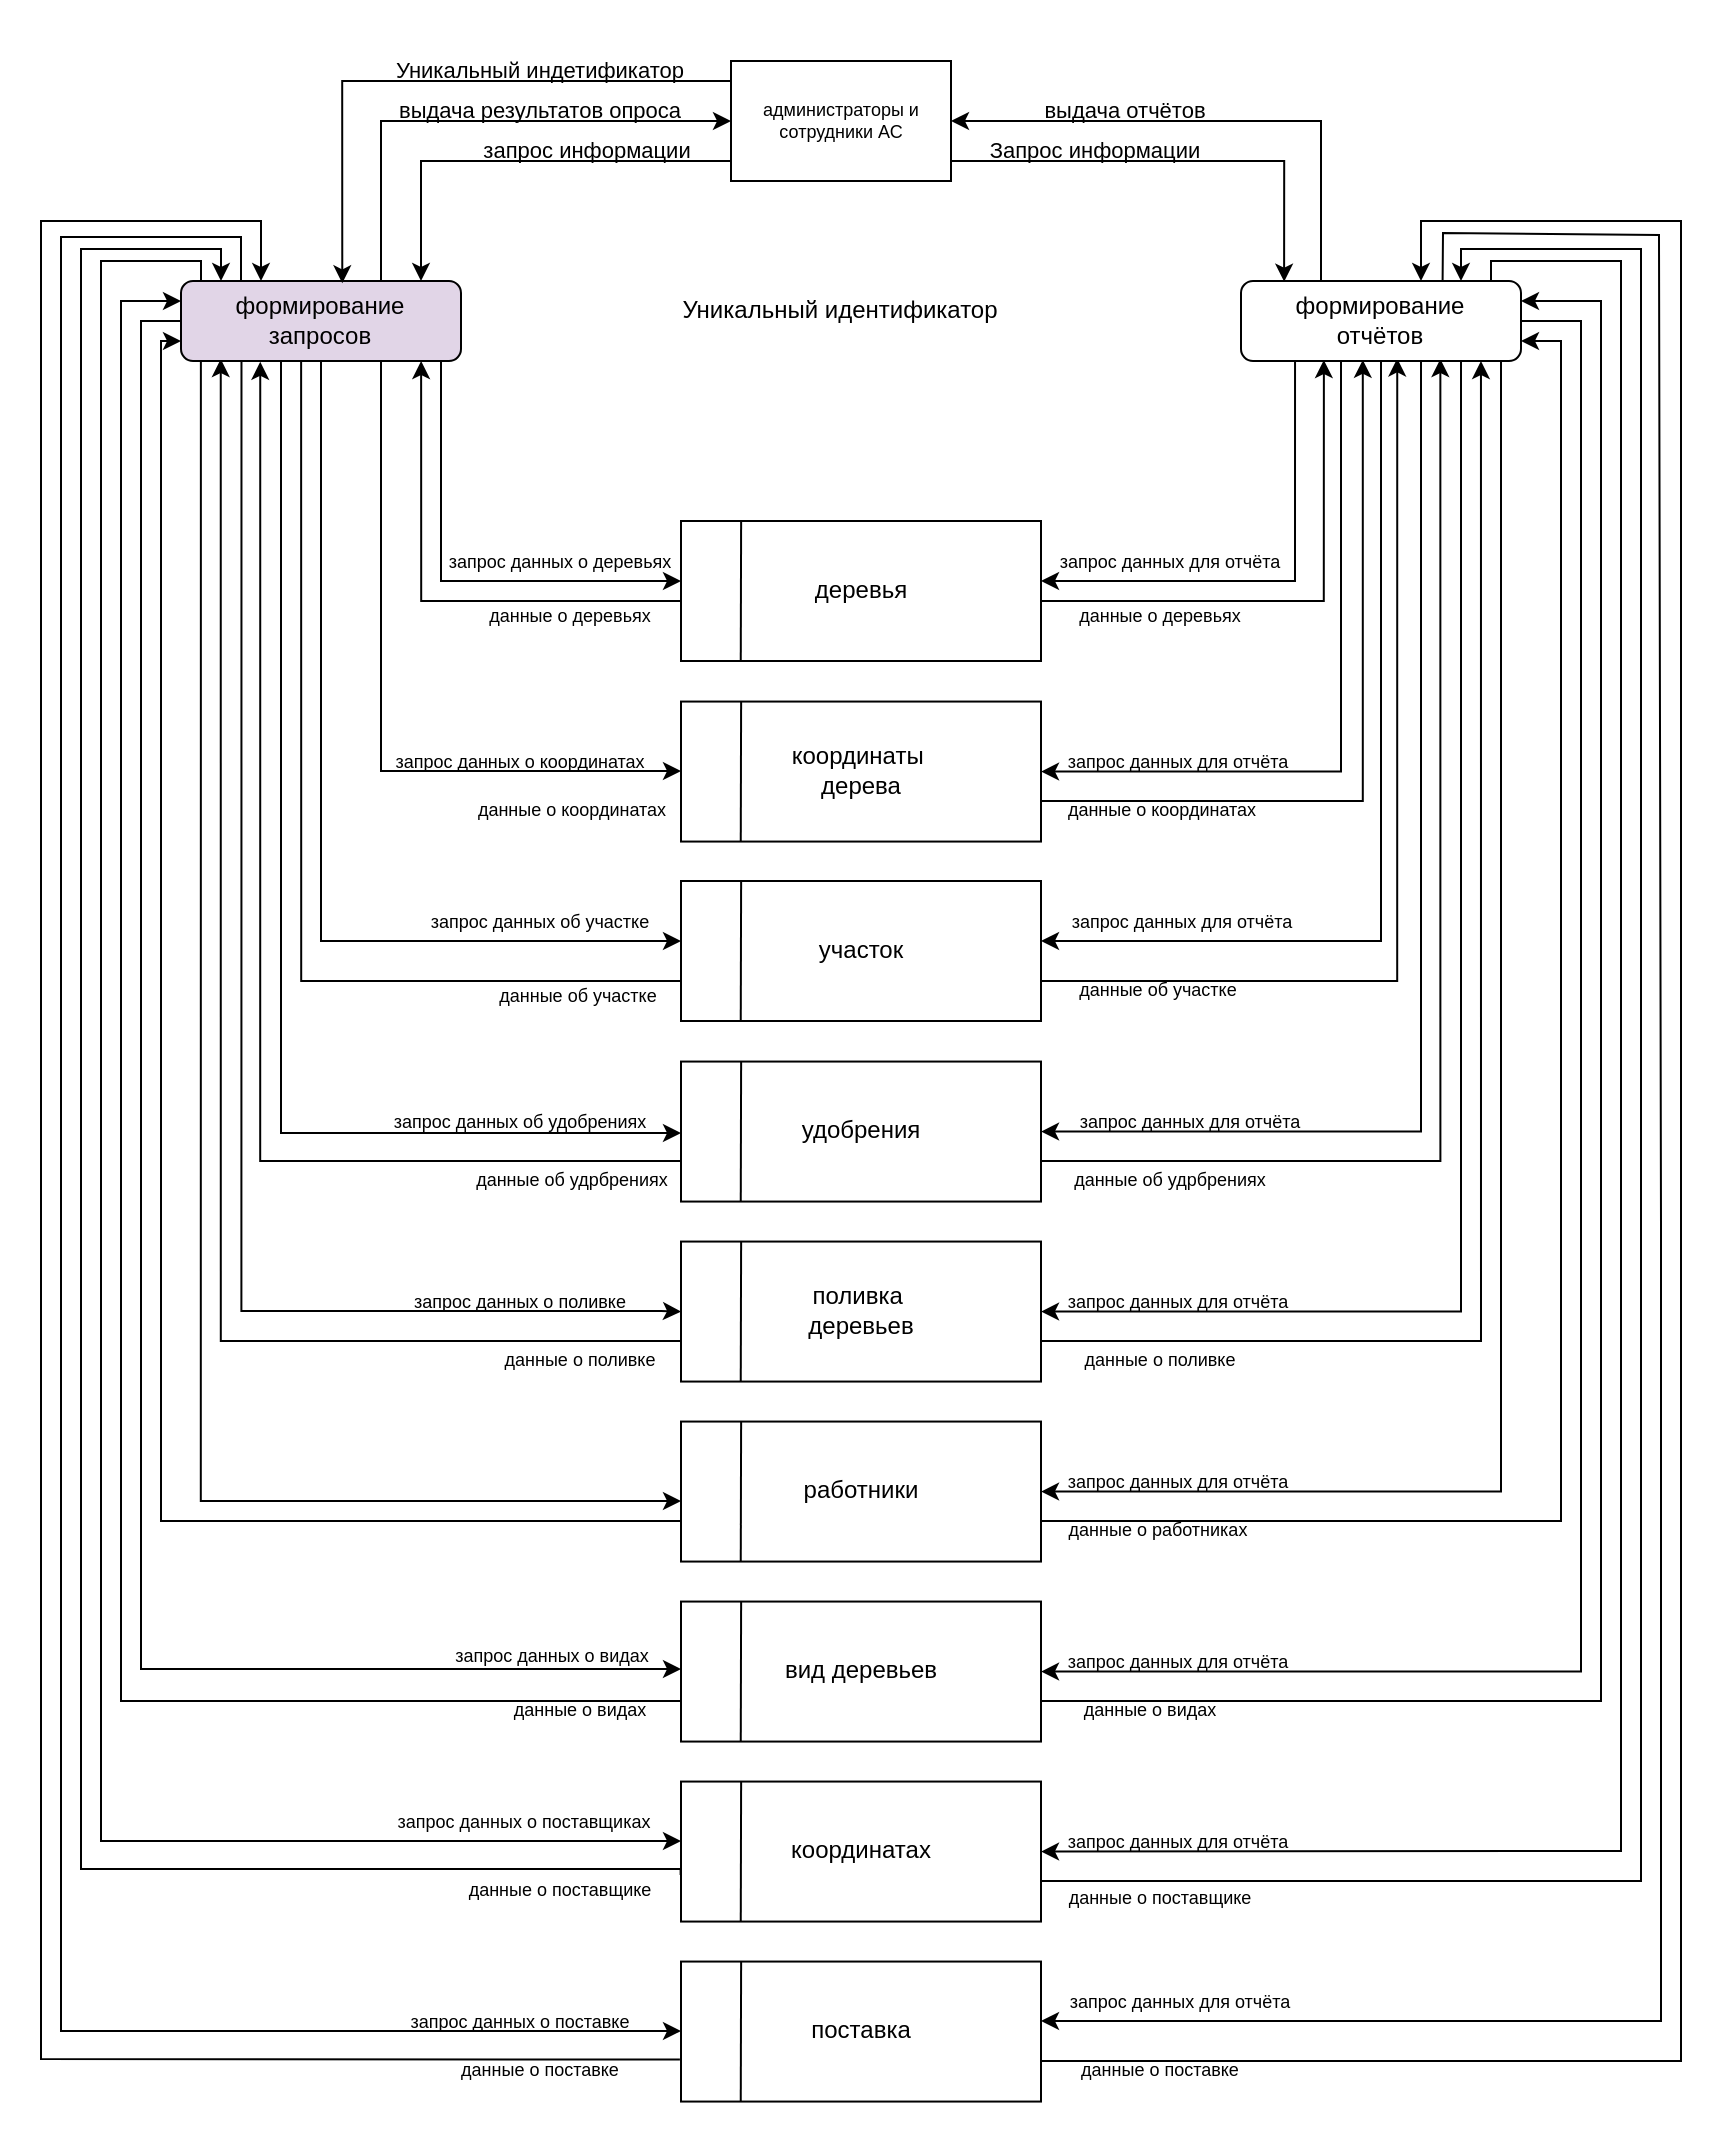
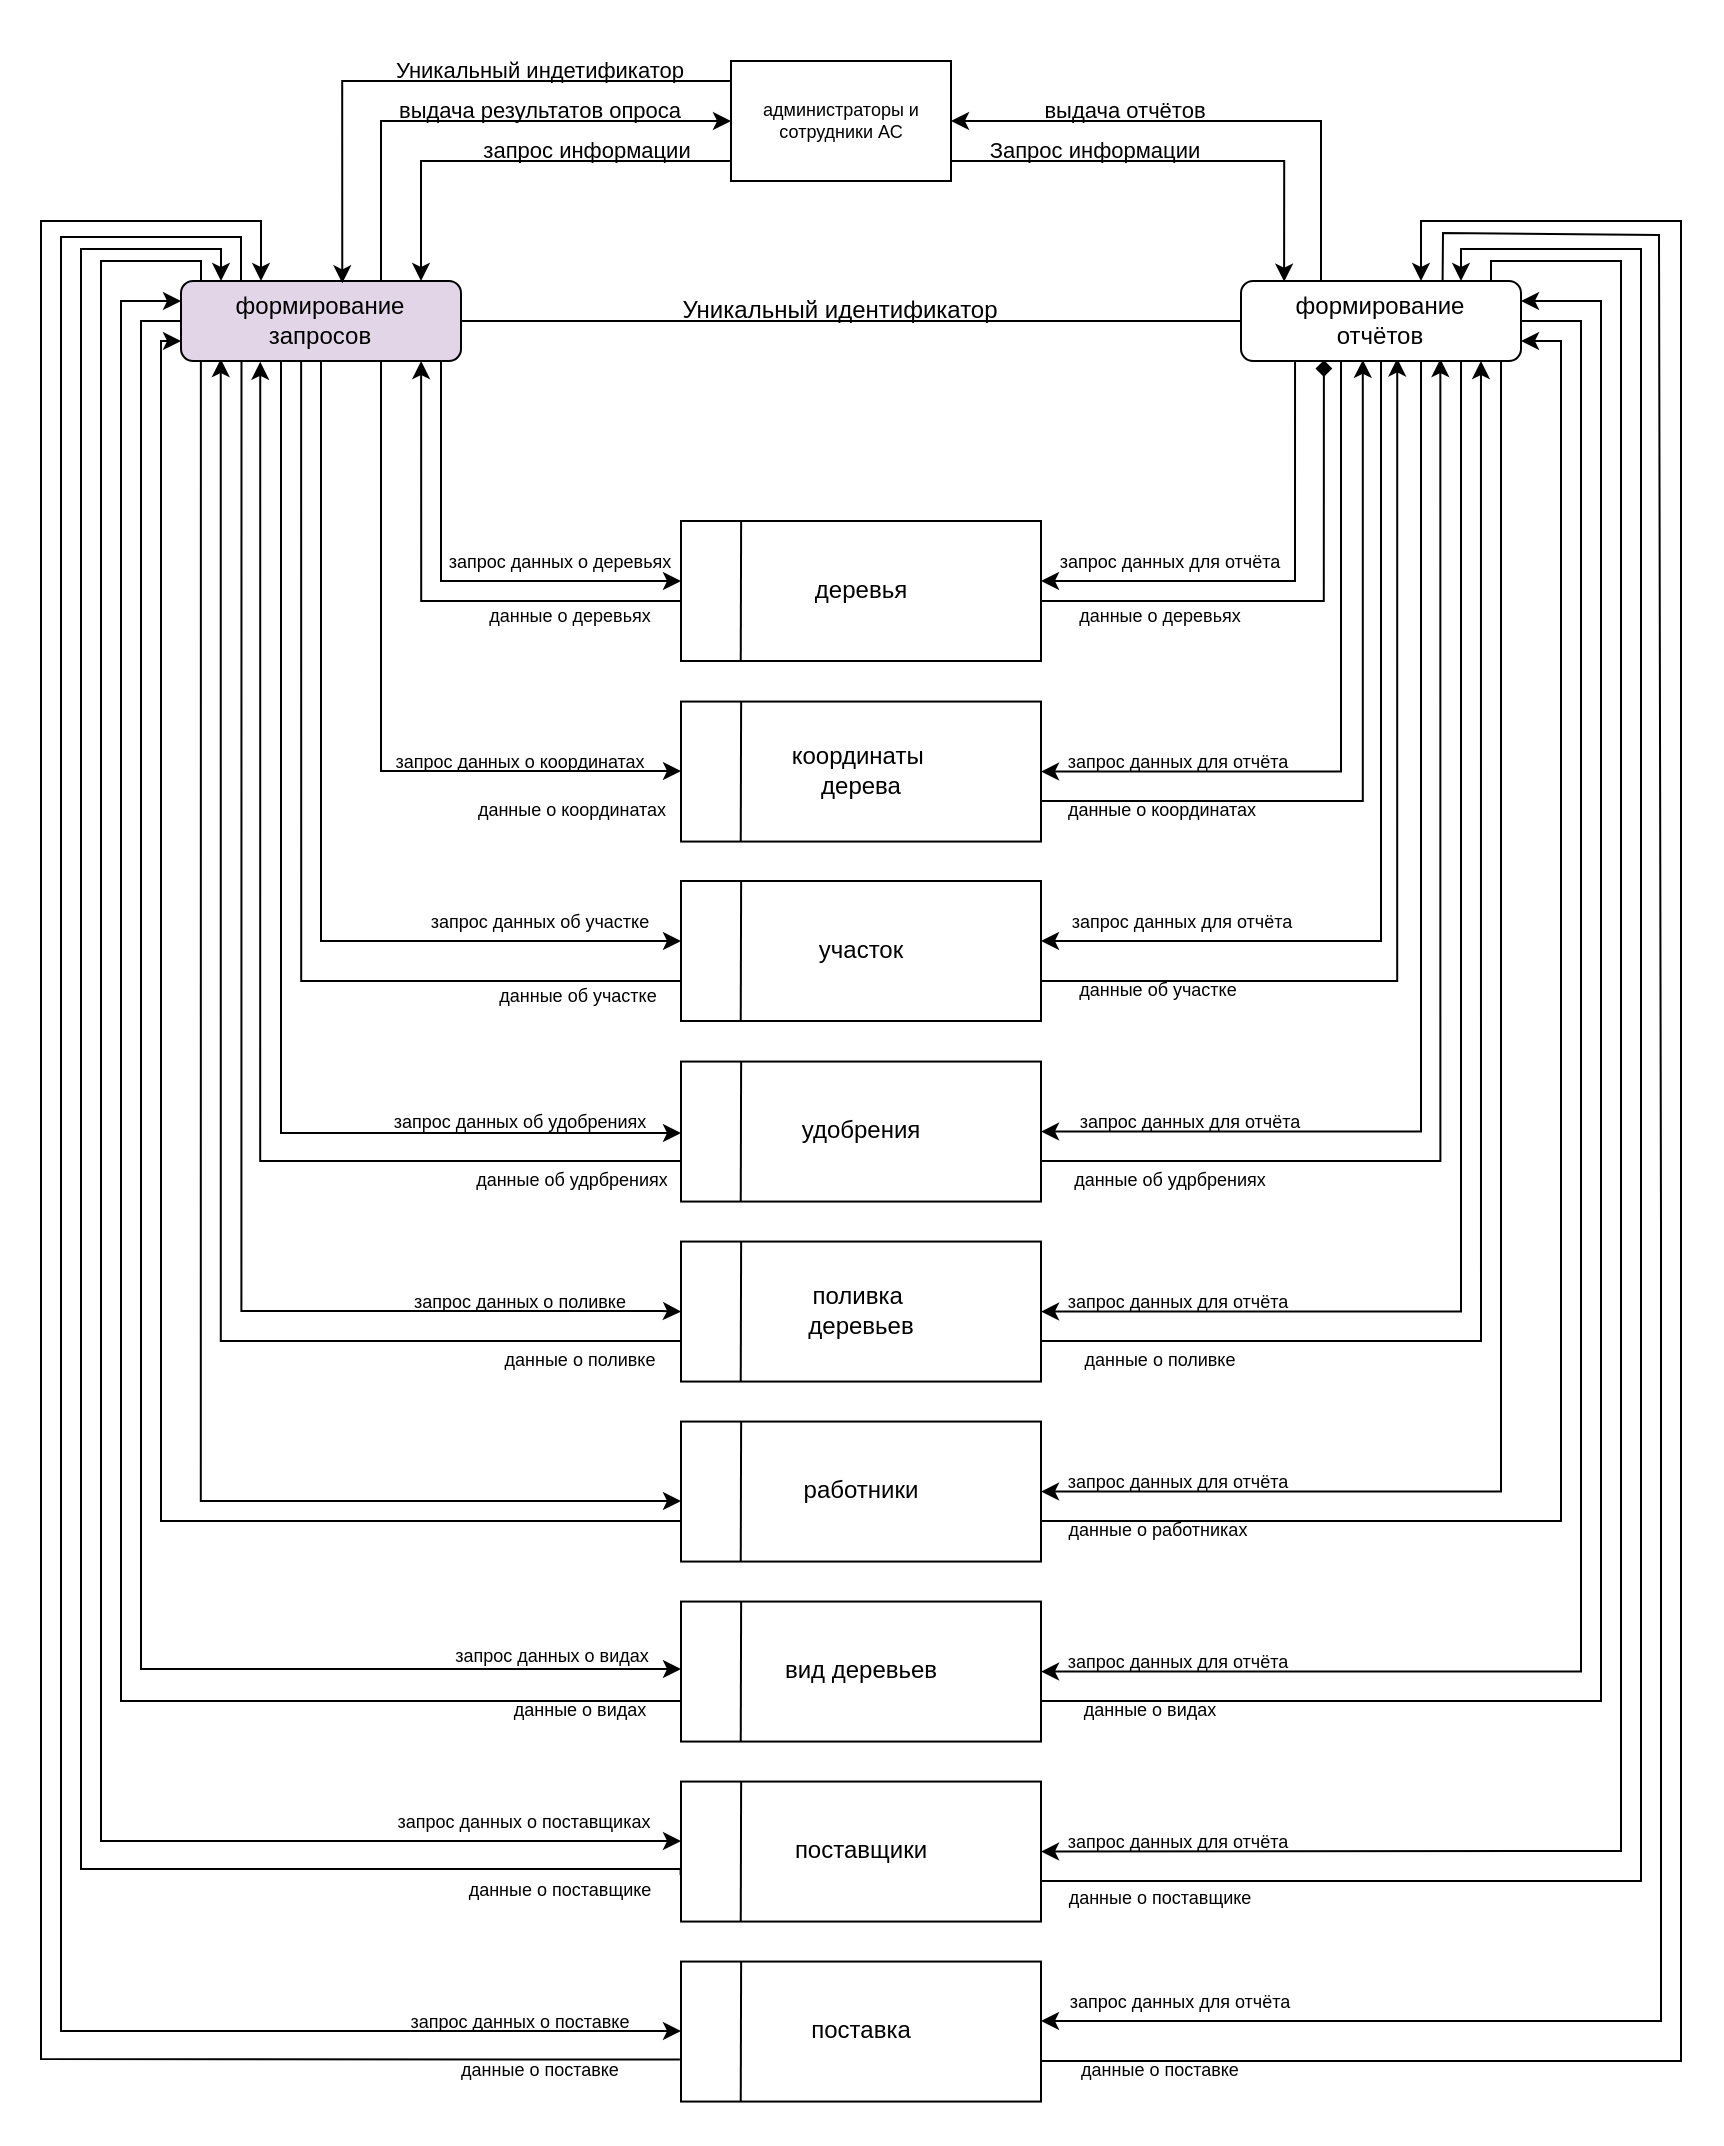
+ <mxCell id="44" value="" style="endArrow=none;html=1;rounded=0;exitX=1;exitY=0.5;exitDx=0;exitDy=0;entryX=0;entryY=0.5;entryDx=0;entryDy=0;" edge="1" parent="1" source="43" target="40"><mxGeometry width="50" height="50" relative="1" as="geometry"><mxPoint x="380" y="190" as="sourcePoint" /><mxPoint x="430" y="140" as="targetPoint" /></mxGeometry></mxCell>
- <mxCell id="2" style="edgeStyle=orthogonalEdgeStyle;rounded=0;orthogonalLoop=1;jettySize=auto;html=1;entryX=0.296;entryY=0.989;entryDx=0;entryDy=0;entryPerimeter=0;fontSize=9;" edge="1" parent="1" source="3" target="40"><mxGeometry relative="1" as="geometry"><Array as="points"><mxPoint x="661" y="300" /></Array></mxGeometry></mxCell>
+ <mxCell id="2" style="edgeStyle=orthogonalEdgeStyle;rounded=0;orthogonalLoop=1;jettySize=auto;html=1;entryX=0.296;entryY=0.989;entryDx=0;entryDy=0;entryPerimeter=0;fontSize=9;endArrow=diamond;" edge="1" parent="1" source="3" target="40"><mxGeometry relative="1" as="geometry"><Array as="points"><mxPoint x="661" y="300" /></Array></mxGeometry></mxCell>
- <mxCell id="28" value="координатах" style="html=1;dashed=0;whitespace=wrap;" vertex="1" parent="1"><mxGeometry x="340" y="890.28" width="180" height="70" as="geometry" /></mxCell>
+ <mxCell id="28" value="поставщики" style="html=1;dashed=0;whitespace=wrap;" vertex="1" parent="1"><mxGeometry x="340" y="890.28" width="180" height="70" as="geometry" /></mxCell>
